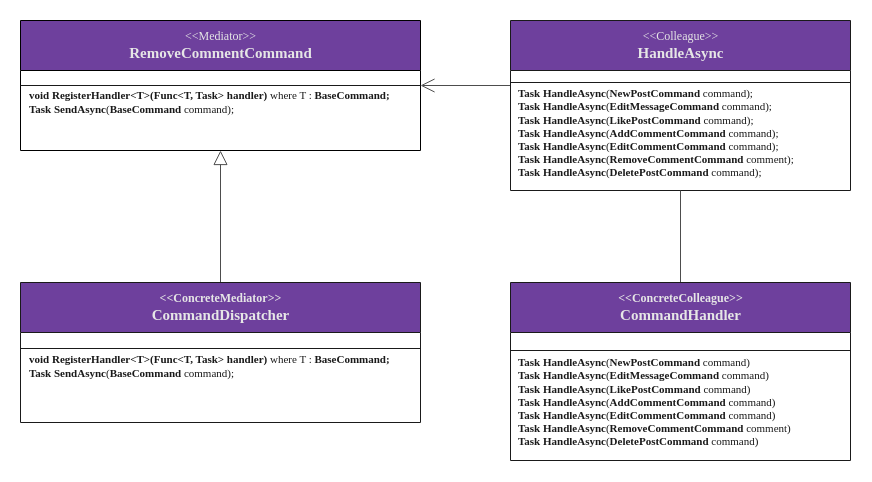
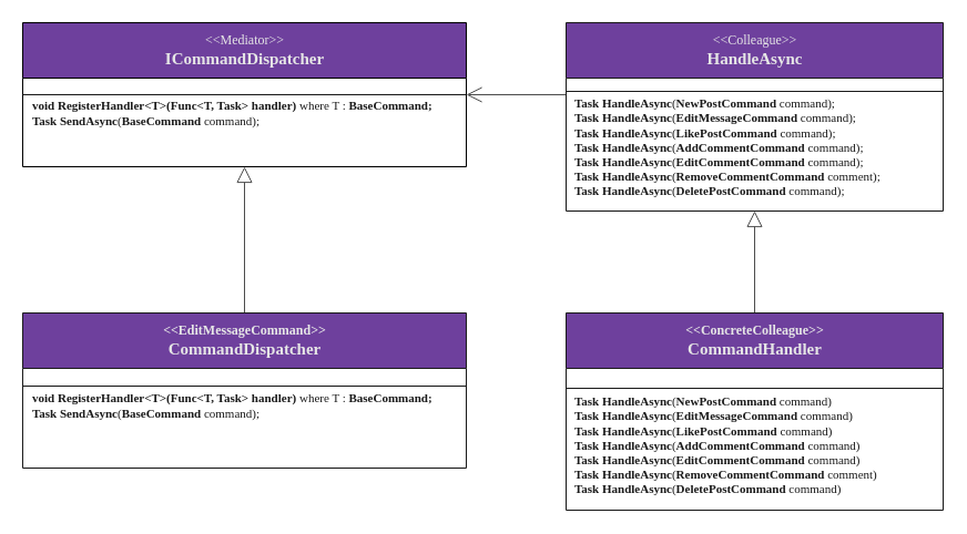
- <mxCell id="6" value="&lt;div style=&quot;font-size: 12px&quot;&gt;&lt;span style=&quot;font-weight: normal&quot;&gt;&amp;lt;&amp;lt;Mediator&amp;gt;&amp;gt;&lt;/span&gt;&lt;br&gt;&lt;/div&gt;&lt;div&gt;RemoveCommentCommand&lt;/div&gt;" style="swimlane;html=1;fontStyle=1;align=center;verticalAlign=middle;childLayout=stackLayout;horizontal=1;startSize=50;horizontalStack=0;resizeParent=1;resizeLast=0;collapsible=1;marginBottom=0;swimlaneFillColor=#FFFFFF;rounded=0;shadow=0;comic=0;labelBackgroundColor=none;strokeWidth=1;fontFamily=Source Sans Pro;fontSize=15;fillColor=#6E409D;fontColor=#E6E6E6;fontSource=https%3A%2F%2Ffonts.googleapis.com%2Fcss%3Ffamily%3DSource%2BSans%2BPro;" parent="1" vertex="1"><mxGeometry x="20" y="20" width="400" height="130" as="geometry"><mxRectangle x="665" y="136" width="100" height="26" as="alternateBounds" /></mxGeometry></mxCell>
+ <mxCell id="6" value="&lt;div style=&quot;font-size: 12px&quot;&gt;&lt;span style=&quot;font-weight: normal&quot;&gt;&amp;lt;&amp;lt;Mediator&amp;gt;&amp;gt;&lt;/span&gt;&lt;br&gt;&lt;/div&gt;&lt;div&gt;ICommandDispatcher&lt;/div&gt;" style="swimlane;html=1;fontStyle=1;align=center;verticalAlign=middle;childLayout=stackLayout;horizontal=1;startSize=50;horizontalStack=0;resizeParent=1;resizeLast=0;collapsible=1;marginBottom=0;swimlaneFillColor=#FFFFFF;rounded=0;shadow=0;comic=0;labelBackgroundColor=none;strokeWidth=1;fontFamily=Source Sans Pro;fontSize=15;fillColor=#6E409D;fontColor=#E6E6E6;fontSource=https%3A%2F%2Ffonts.googleapis.com%2Fcss%3Ffamily%3DSource%2BSans%2BPro;" parent="1" vertex="1"><mxGeometry x="20" y="20" width="400" height="130" as="geometry"><mxRectangle x="665" y="136" width="100" height="26" as="alternateBounds" /></mxGeometry></mxCell>
- <mxCell id="13" style="edgeStyle=orthogonalEdgeStyle;rounded=0;orthogonalLoop=1;jettySize=auto;html=1;fontFamily=Source Sans Pro;fontSource=https%3A%2F%2Ffonts.googleapis.com%2Fcss%3Ffamily%3DSource%2BSans%2BPro;fontSize=15;fontColor=#E6E6E6;endArrow=none;endFill=0;startSize=6;endSize=12;strokeColor=#4D4D4D;strokeWidth=1;entryX=0.5;entryY=1;entryDx=0;entryDy=0;" parent="1" source="14" edge="1" target="3"><mxGeometry relative="1" as="geometry"><mxPoint x="670" y="180" as="targetPoint" /></mxGeometry></mxCell>
+ <mxCell id="13" style="edgeStyle=orthogonalEdgeStyle;rounded=0;orthogonalLoop=1;jettySize=auto;html=1;fontFamily=Source Sans Pro;fontSource=https%3A%2F%2Ffonts.googleapis.com%2Fcss%3Ffamily%3DSource%2BSans%2BPro;fontSize=15;fontColor=#E6E6E6;endArrow=block;endFill=0;startSize=6;endSize=12;strokeColor=#4D4D4D;strokeWidth=1;entryX=0.5;entryY=1;entryDx=0;entryDy=0;" parent="1" source="14" edge="1" target="3"><mxGeometry relative="1" as="geometry"><mxPoint x="670" y="180" as="targetPoint" /></mxGeometry></mxCell>
- <mxCell id="10" value="&lt;div style=&quot;font-size: 12px&quot;&gt;&amp;lt;&amp;lt;ConcreteMediator&amp;gt;&amp;gt;&lt;br&gt;&lt;/div&gt;&lt;div&gt;CommandDispatcher&lt;/div&gt;" style="swimlane;html=1;fontStyle=1;align=center;verticalAlign=middle;childLayout=stackLayout;horizontal=1;startSize=50;horizontalStack=0;resizeParent=1;resizeLast=0;collapsible=1;marginBottom=0;swimlaneFillColor=#ffffff;rounded=0;shadow=0;comic=0;labelBackgroundColor=none;strokeWidth=1;fontFamily=Source Sans Pro;fontSize=15;fillColor=#6E409D;fontColor=#E6E6E6;fontSource=https%3A%2F%2Ffonts.googleapis.com%2Fcss%3Ffamily%3DSource%2BSans%2BPro;strokeColor=#1A1A1A;" parent="1" vertex="1"><mxGeometry x="20" y="282" width="400" height="140" as="geometry"><mxRectangle x="665" y="136" width="100" height="26" as="alternateBounds" /></mxGeometry></mxCell>
+ <mxCell id="10" value="&lt;div style=&quot;font-size: 12px&quot;&gt;&amp;lt;&amp;lt;EditMessageCommand&amp;gt;&amp;gt;&lt;br&gt;&lt;/div&gt;&lt;div&gt;CommandDispatcher&lt;/div&gt;" style="swimlane;html=1;fontStyle=1;align=center;verticalAlign=middle;childLayout=stackLayout;horizontal=1;startSize=50;horizontalStack=0;resizeParent=1;resizeLast=0;collapsible=1;marginBottom=0;swimlaneFillColor=#ffffff;rounded=0;shadow=0;comic=0;labelBackgroundColor=none;strokeWidth=1;fontFamily=Source Sans Pro;fontSize=15;fillColor=#6E409D;fontColor=#E6E6E6;fontSource=https%3A%2F%2Ffonts.googleapis.com%2Fcss%3Ffamily%3DSource%2BSans%2BPro;strokeColor=#1A1A1A;" parent="1" vertex="1"><mxGeometry x="20" y="282" width="400" height="140" as="geometry"><mxRectangle x="665" y="136" width="100" height="26" as="alternateBounds" /></mxGeometry></mxCell>
